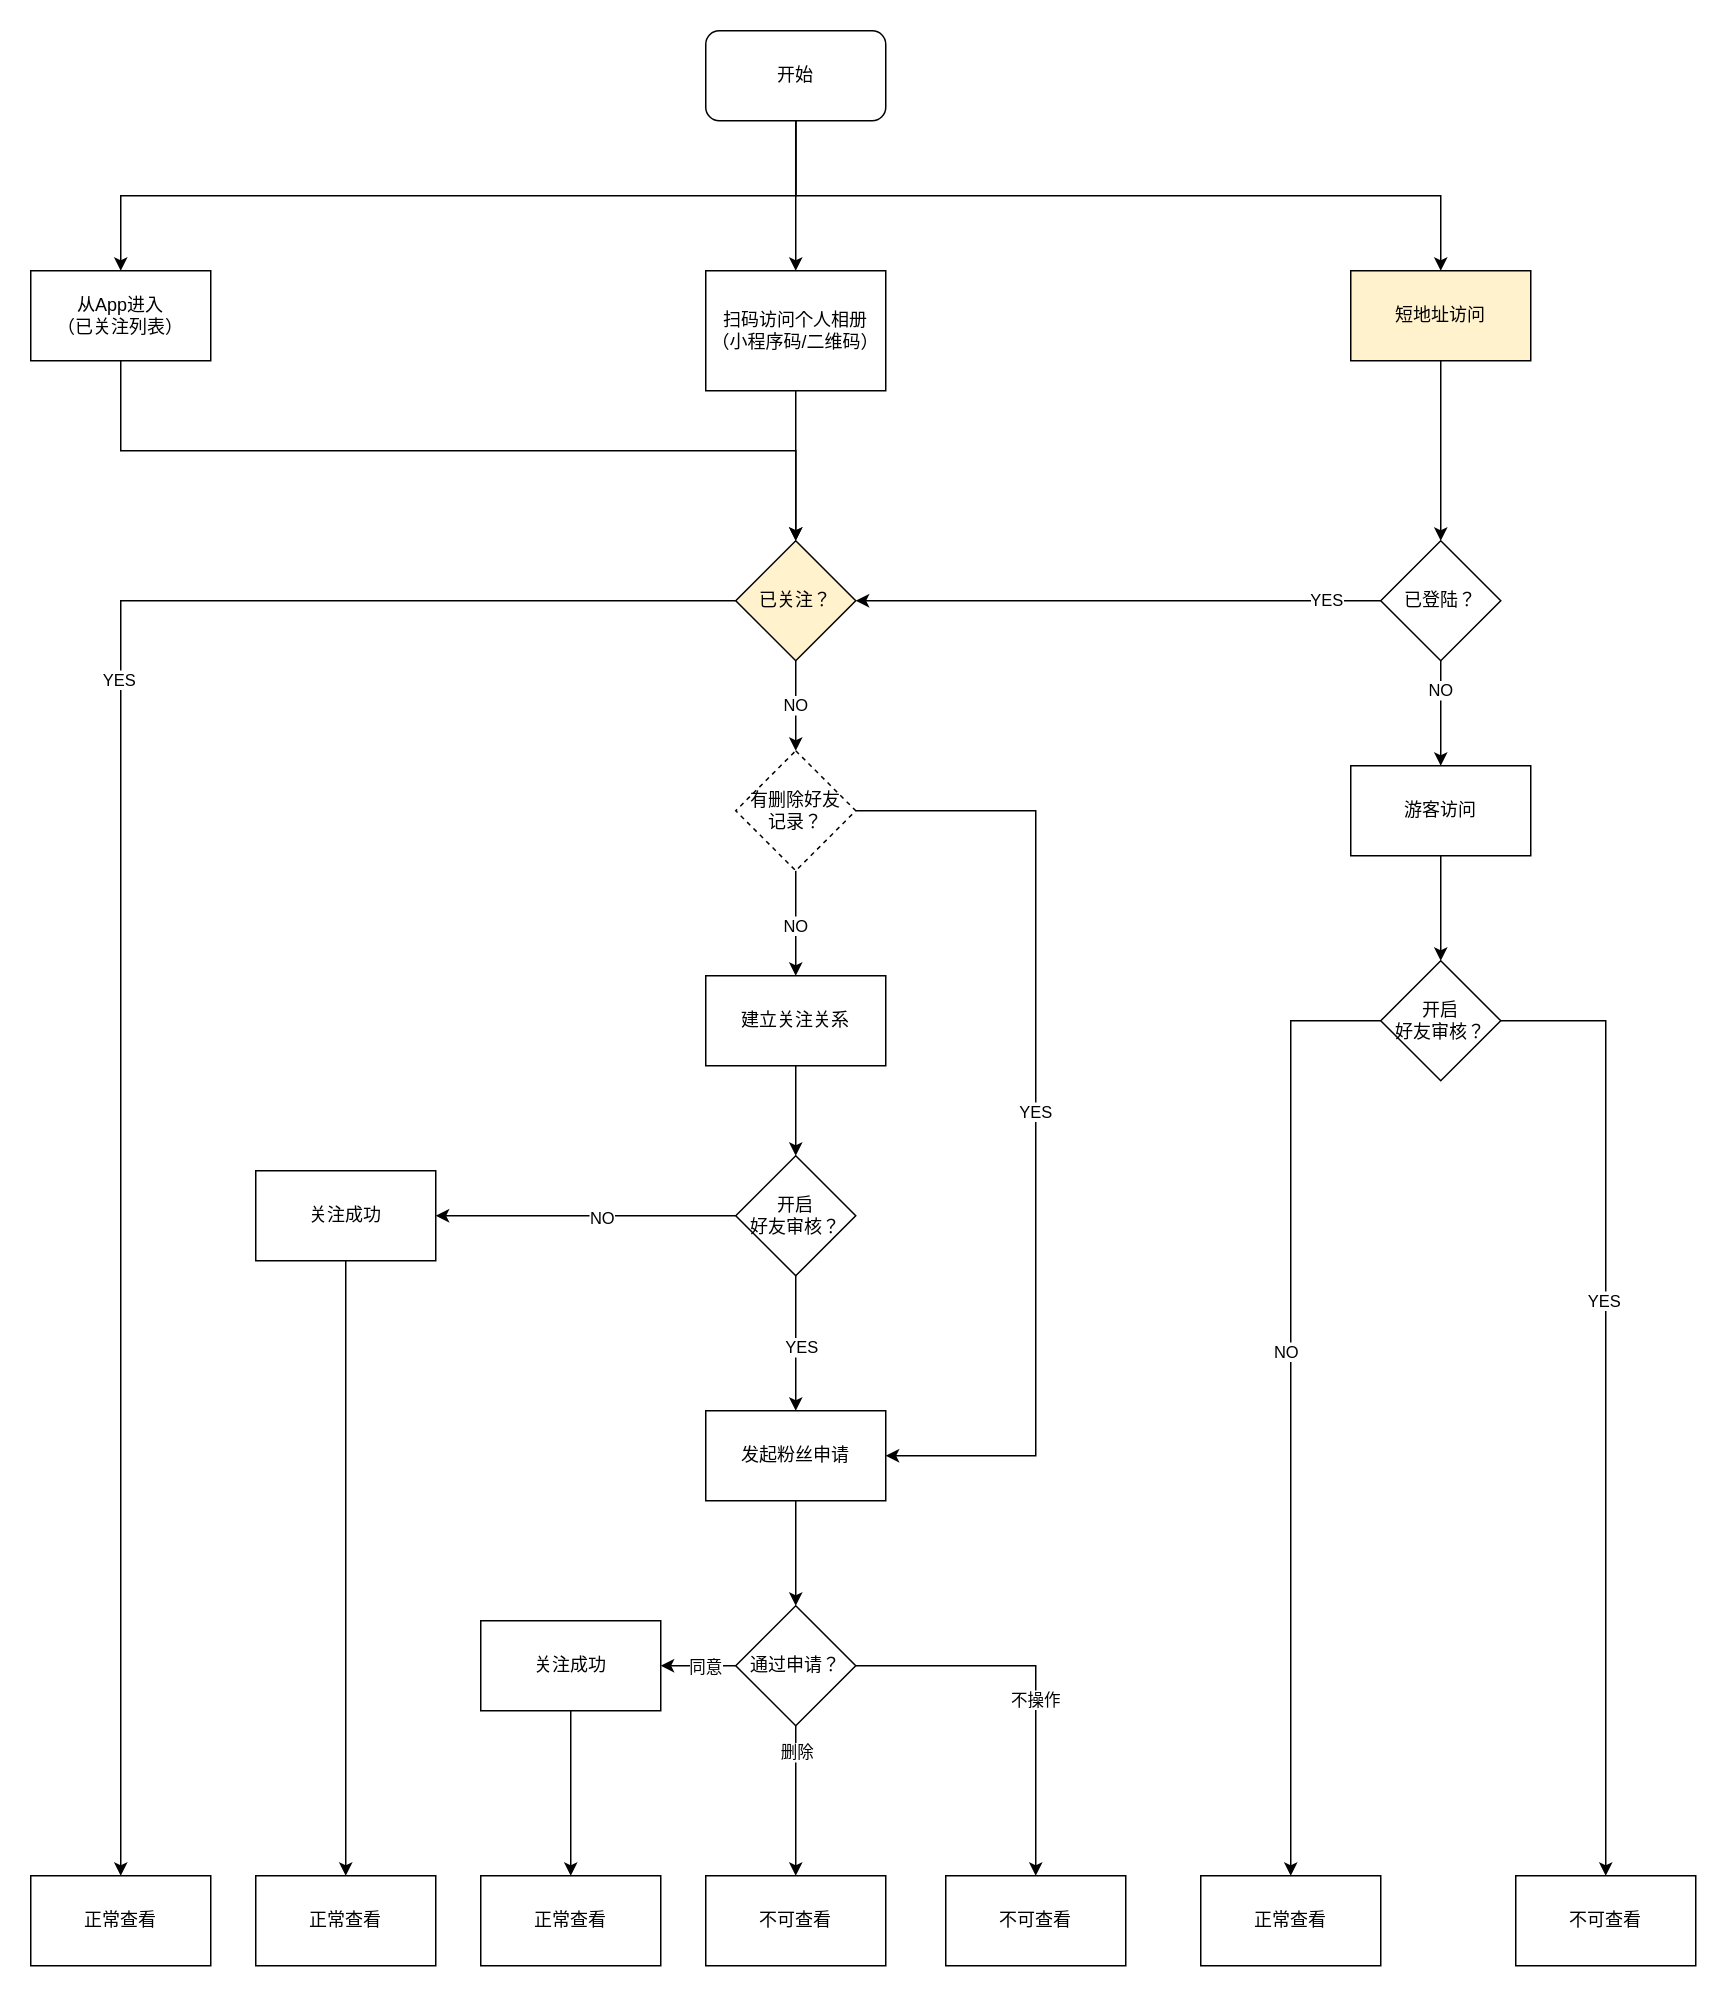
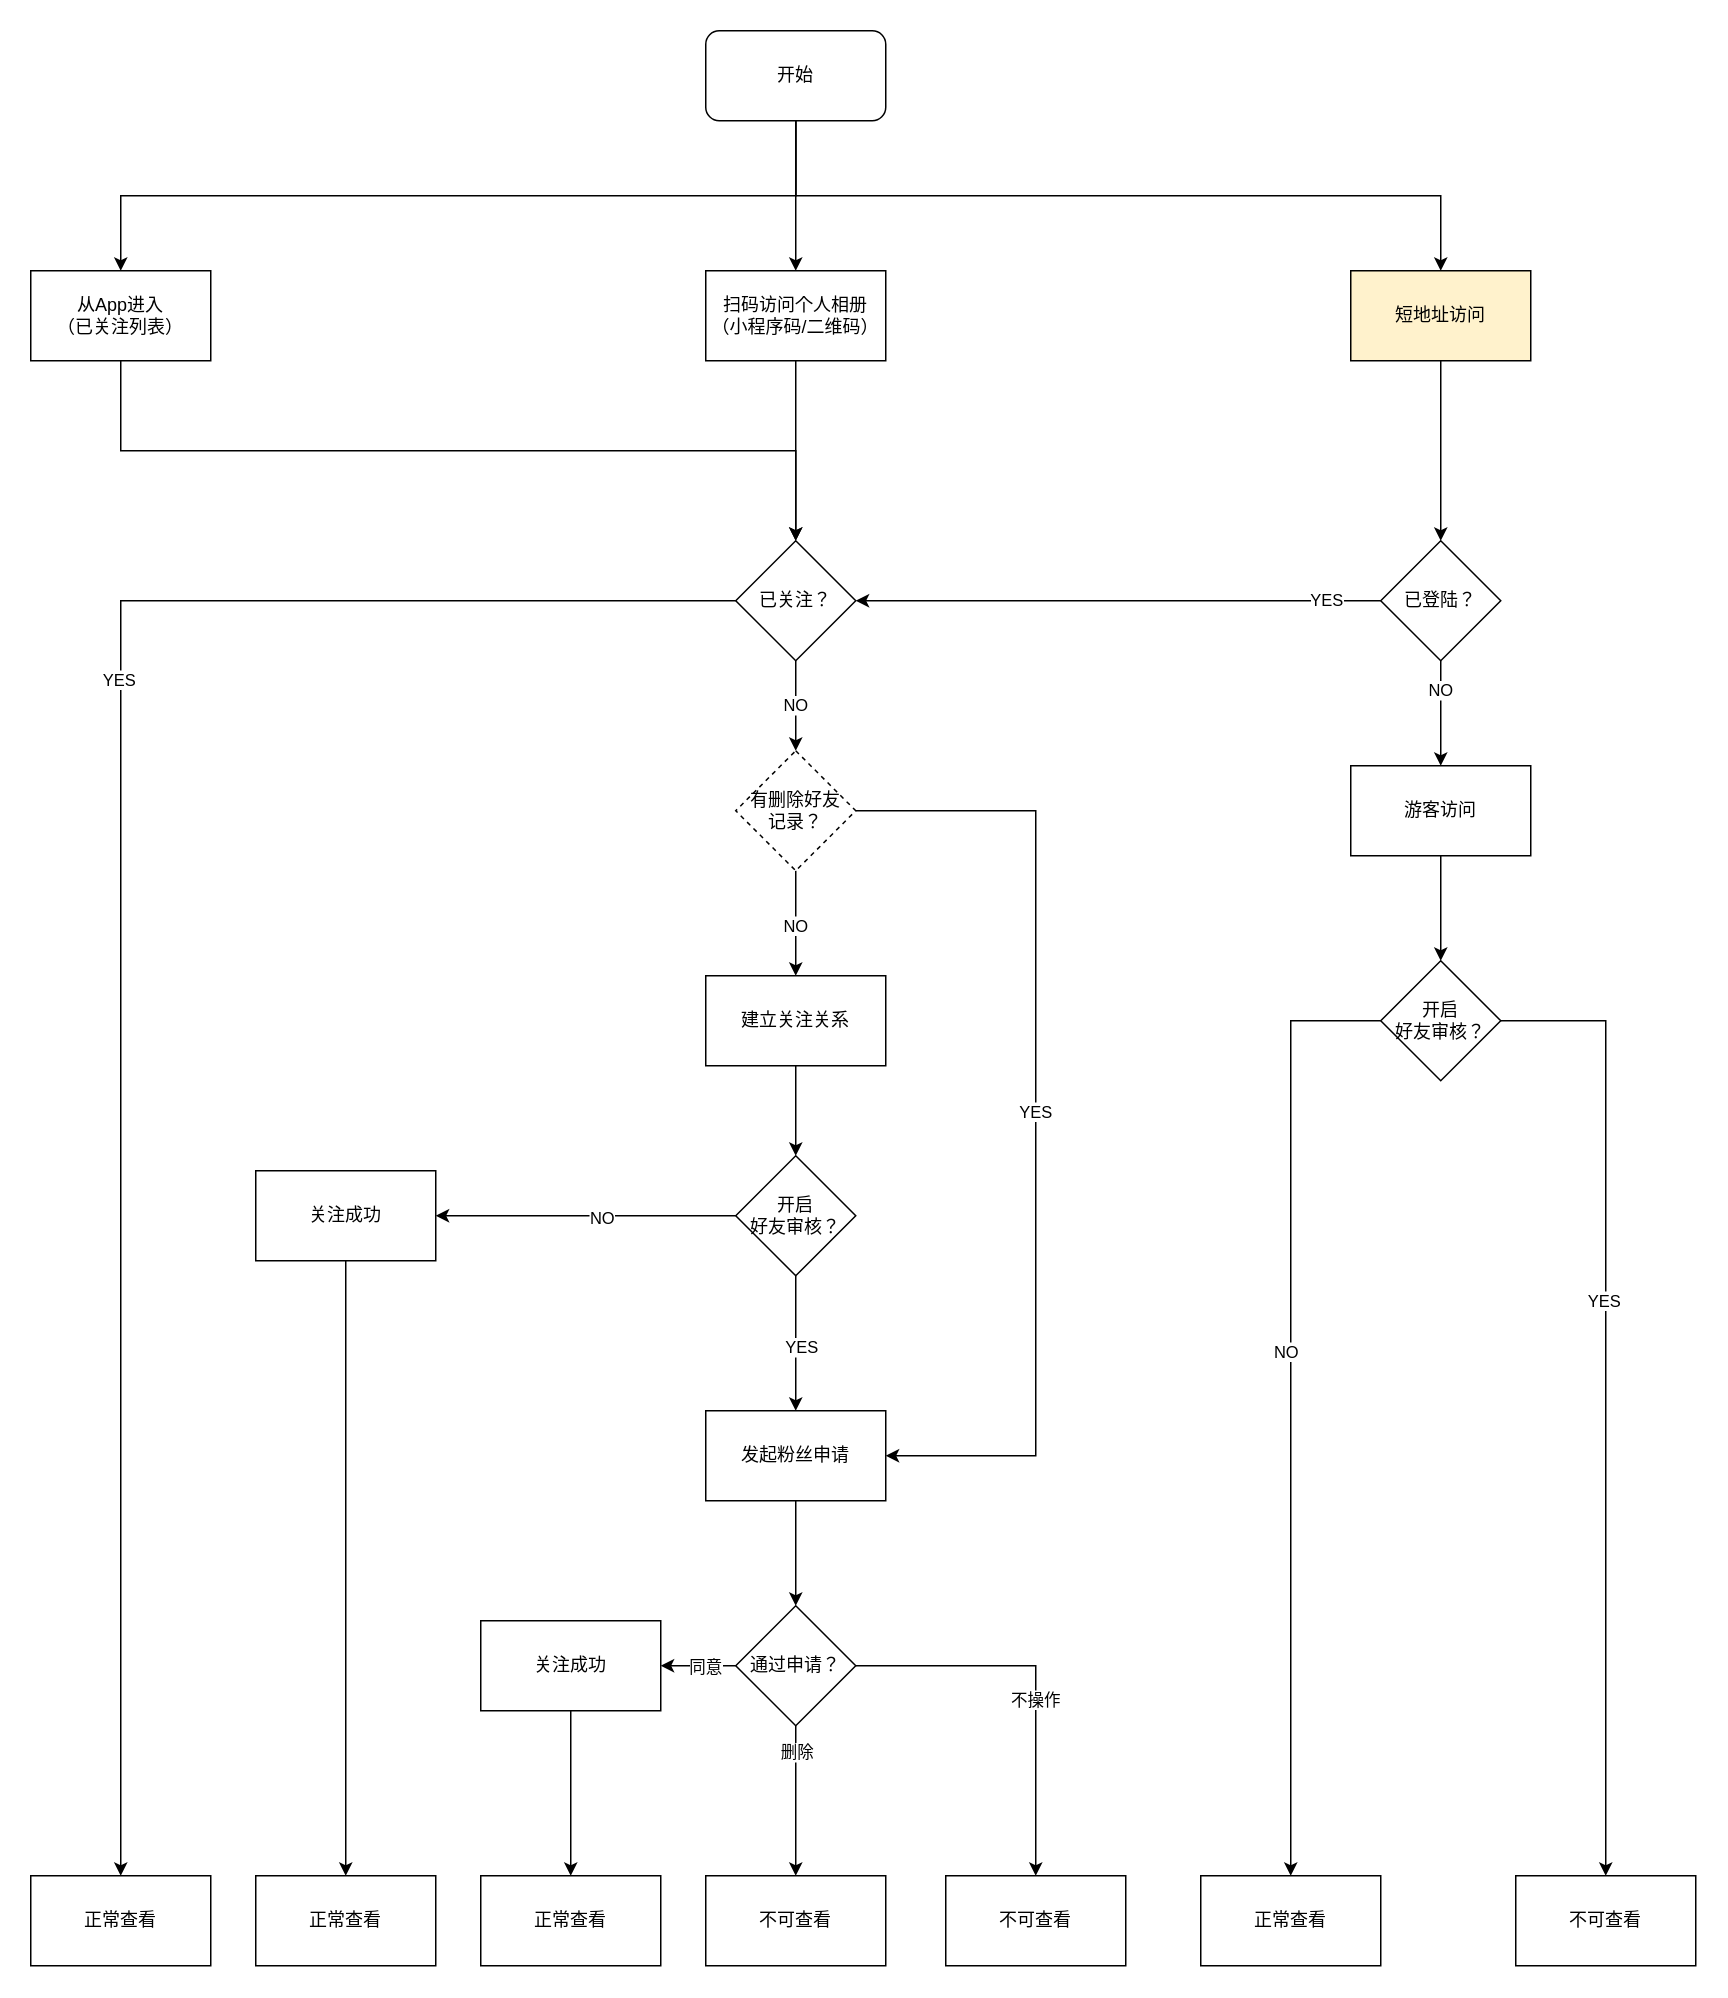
- <mxCell id="7" value="扫码访问个人相册&lt;br&gt;（小程序码/二维码）" style="rounded=0;whiteSpace=wrap;html=1;" vertex="1" parent="1"><mxGeometry x="470" y="180" width="120" height="80" as="geometry" /></mxCell>
+ <mxCell id="7" value="扫码访问个人相册&lt;br&gt;（小程序码/二维码）" style="rounded=0;whiteSpace=wrap;html=1;" vertex="1" parent="1"><mxGeometry x="470" y="180" width="120" height="60" as="geometry" /></mxCell>
- <mxCell id="17" value="已关注？" style="rhombus;whiteSpace=wrap;html=1;rounded=0;fillColor=#fff2cc;" vertex="1" parent="1"><mxGeometry x="490" y="360" width="80" height="80" as="geometry" /></mxCell>
+ <mxCell id="17" value="已关注？" style="rhombus;whiteSpace=wrap;html=1;rounded=0;" vertex="1" parent="1"><mxGeometry x="490" y="360" width="80" height="80" as="geometry" /></mxCell>
